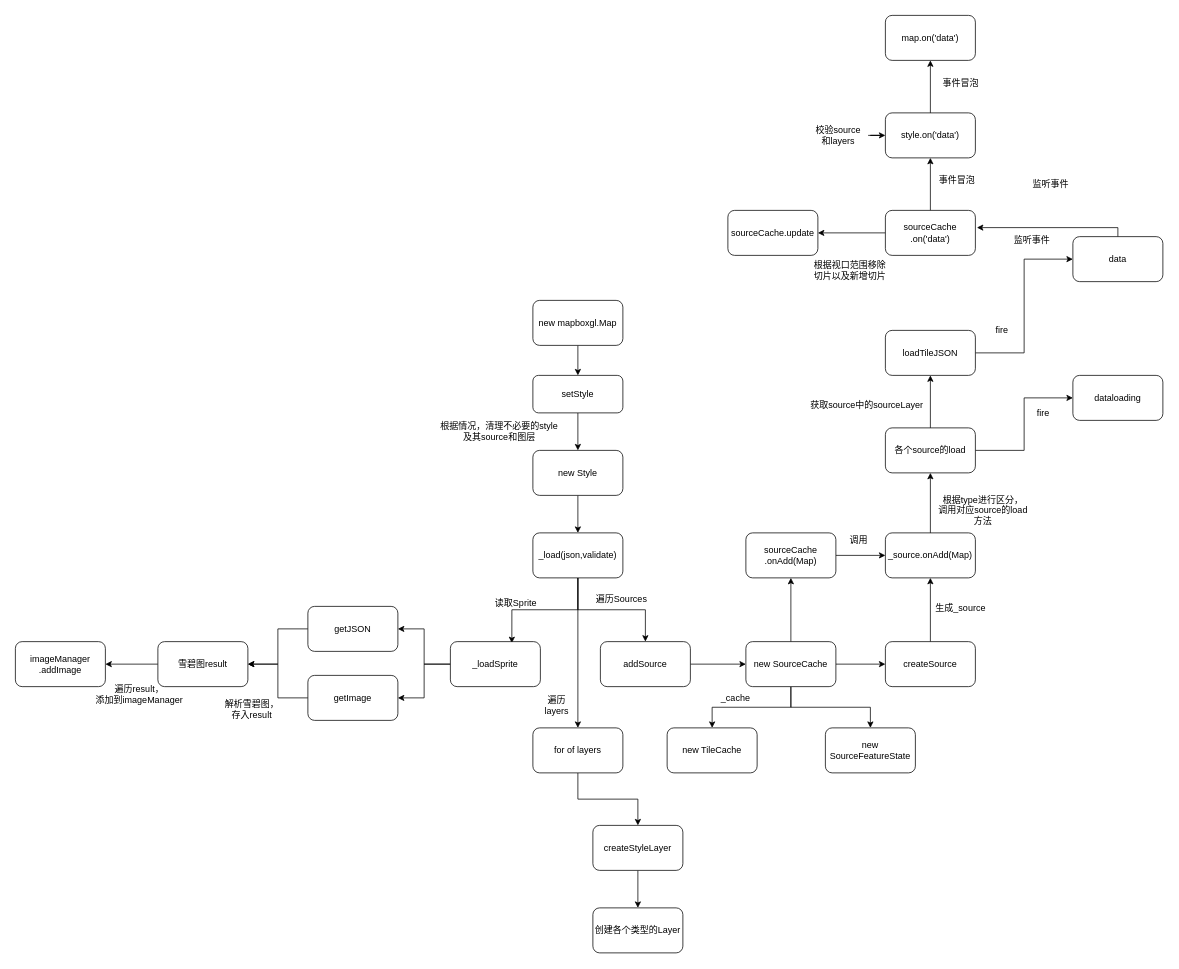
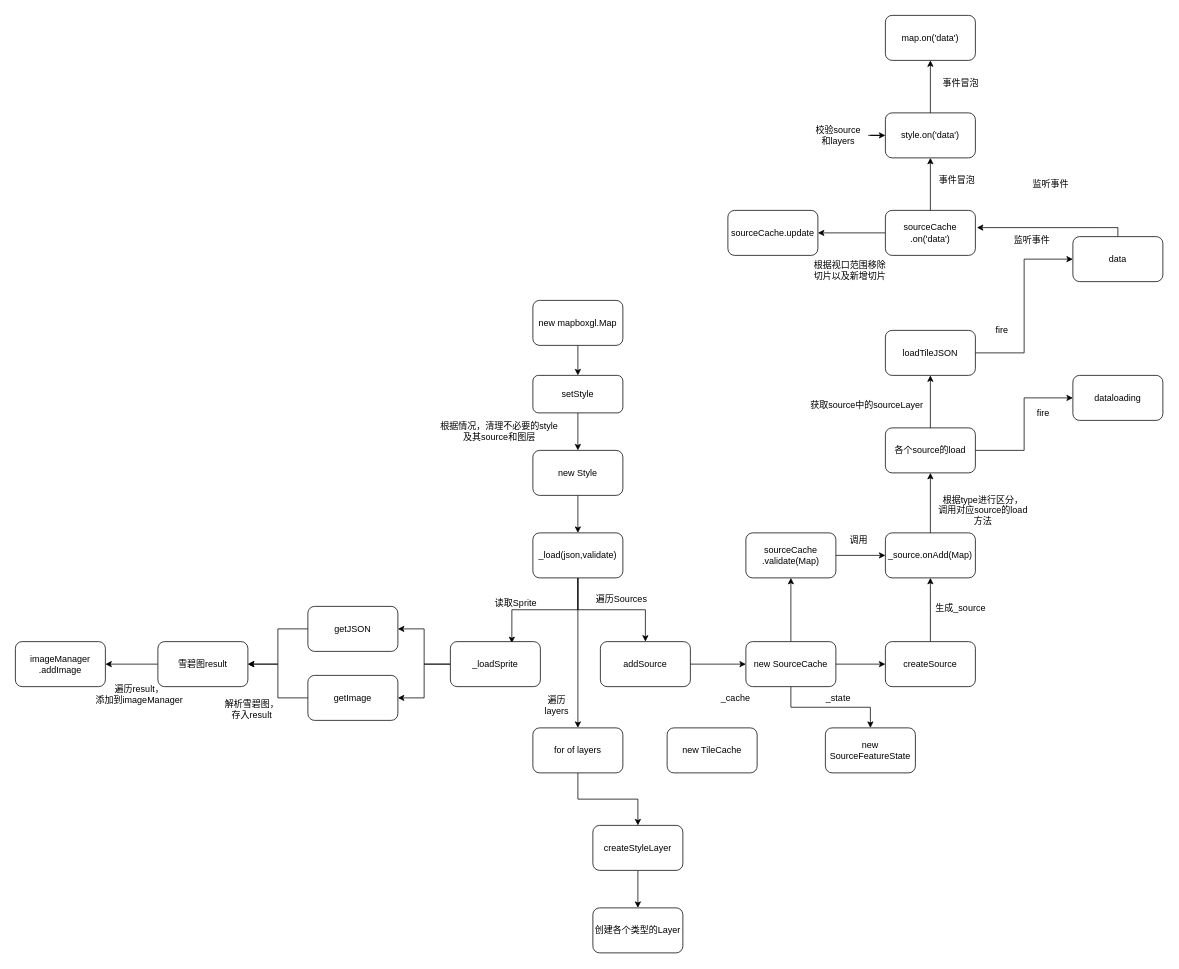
- <mxCell id="32" value="sourceCache&lt;br&gt;.onAdd(Map)" style="rounded=1;whiteSpace=wrap;html=1;" vertex="1" parent="1"><mxGeometry x="994" y="710" width="120" height="60" as="geometry" /></mxCell>
+ <mxCell id="32" value="sourceCache&lt;br&gt;.validate(Map)" style="rounded=1;whiteSpace=wrap;html=1;" vertex="1" parent="1"><mxGeometry x="994" y="710" width="120" height="60" as="geometry" /></mxCell>
+ <mxCell id="30" value="_state" style="text;html=1;align=center;verticalAlign=middle;resizable=0;points=[];autosize=1;" vertex="1" parent="1"><mxGeometry x="1092" y="920" width="50" height="20" as="geometry" /></mxCell>
- <mxCell id="21" style="edgeStyle=orthogonalEdgeStyle;rounded=0;orthogonalLoop=1;jettySize=auto;html=1;entryX=0.5;entryY=0;entryDx=0;entryDy=0;" edge="1" parent="1" source="24" target="27"><mxGeometry relative="1" as="geometry" /></mxCell>
